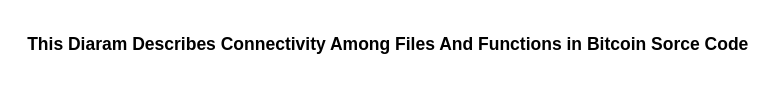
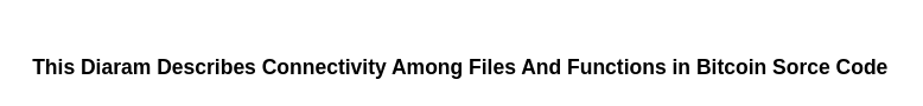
- <mxCell id="2" value="&lt;b&gt;&lt;font style=&quot;font-size: 14px;&quot;&gt;This Diaram Describes Connectivity Among Files And Functions in Bitcoin Sorce Code &lt;/font&gt;&lt;/b&gt;" style="text;html=1;align=center;verticalAlign=middle;whiteSpace=wrap;rounded=0;" vertex="1" parent="1"><mxGeometry x="20" y="20" width="580" height="30" as="geometry" /></mxCell>
+ <mxCell id="2" value="&lt;b&gt;&lt;font style=&quot;font-size: 14px;&quot;&gt;This Diaram Describes Connectivity Among Files And Functions in Bitcoin Sorce Code &lt;/font&gt;&lt;/b&gt;" style="text;html=1;align=center;verticalAlign=middle;whiteSpace=wrap;rounded=0;" vertex="1" parent="1"><mxGeometry x="20" y="30" width="580" height="30" as="geometry" /></mxCell>
